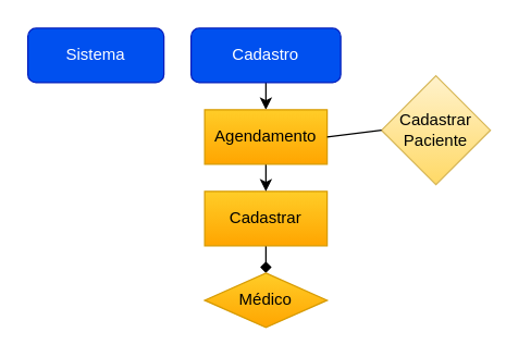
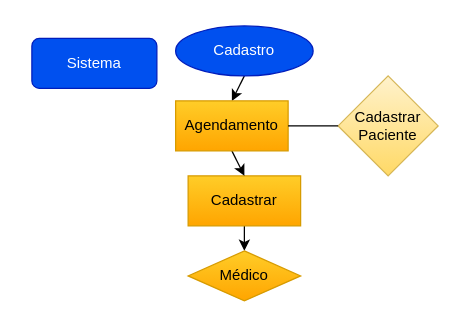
- <mxCell id="2" value="Sistema" style="rounded=1;whiteSpace=wrap;html=1;fontSize=12;glass=0;strokeWidth=1;shadow=0;fillColor=#0050ef;strokeColor=#001DBC;fontColor=#ffffff;" vertex="1" parent="1"><mxGeometry x="20" y="20" width="100" height="40" as="geometry" /></mxCell>
+ <mxCell id="2" value="Sistema" style="rounded=1;whiteSpace=wrap;html=1;fontSize=12;glass=0;strokeWidth=1;shadow=0;fillColor=#0050ef;strokeColor=#001DBC;fontColor=#ffffff;" vertex="1" parent="1"><mxGeometry x="25" y="30" width="100" height="40" as="geometry" /></mxCell>
- <mxCell id="4" value="Cadastro" style="rounded=1;whiteSpace=wrap;html=1;fontSize=12;glass=0;strokeWidth=1;shadow=0;fillColor=#0050ef;strokeColor=#001DBC;fontColor=#ffffff;" vertex="1" parent="1"><mxGeometry x="140" y="20" width="110" height="40" as="geometry" /></mxCell>
+ <mxCell id="4" value="Cadastro" style="ellipse;whiteSpace=wrap;html=1;fontSize=12;glass=0;strokeWidth=1;shadow=0;fillColor=#0050ef;strokeColor=#001DBC;fontColor=#ffffff;" vertex="1" parent="1"><mxGeometry x="140" y="20" width="110" height="40" as="geometry" /></mxCell>
- <mxCell id="10" value="&lt;font color=&quot;#000000&quot;&gt;Cadastrar&lt;br&gt;Paciente&lt;/font&gt;" style="rhombus;whiteSpace=wrap;html=1;gradientColor=#ffd966;fillColor=#fff2cc;strokeColor=#d6b656;" vertex="1" parent="1"><mxGeometry x="280" y="55" width="80" height="80" as="geometry" /></mxCell>
+ <mxCell id="10" value="&lt;font color=&quot;#000000&quot;&gt;Cadastrar&lt;br&gt;Paciente&lt;/font&gt;" style="rhombus;whiteSpace=wrap;html=1;gradientColor=#ffd966;fillColor=#fff2cc;strokeColor=#d6b656;" vertex="1" parent="1"><mxGeometry x="270" y="60" width="80" height="80" as="geometry" /></mxCell>
- <mxCell id="9" value="&lt;font color=&quot;#000000&quot;&gt;Agendamento&lt;/font&gt;" style="rounded=0;whiteSpace=wrap;html=1;fillColor=#ffcd28;strokeColor=#d79b00;gradientColor=#ffa500;" vertex="1" parent="1"><mxGeometry x="150" y="80" width="90" height="40" as="geometry" /></mxCell>
+ <mxCell id="9" value="&lt;font color=&quot;#000000&quot;&gt;Agendamento&lt;/font&gt;" style="rounded=0;whiteSpace=wrap;html=1;fillColor=#ffcd28;strokeColor=#d79b00;gradientColor=#ffa500;" vertex="1" parent="1"><mxGeometry x="140" y="80" width="90" height="40" as="geometry" /></mxCell>
- <mxCell id="5" style="edgeStyle=none;rounded=0;orthogonalLoop=1;jettySize=auto;html=1;exitX=0.5;exitY=1;exitDx=0;exitDy=0;entryX=0.5;entryY=0;entryDx=0;entryDy=0;endArrow=diamond;" edge="1" parent="1" source="6" target="7"><mxGeometry relative="1" as="geometry" /></mxCell>
+ <mxCell id="5" style="edgeStyle=none;rounded=0;orthogonalLoop=1;jettySize=auto;html=1;exitX=0.5;exitY=1;exitDx=0;exitDy=0;entryX=0.5;entryY=0;entryDx=0;entryDy=0;" edge="1" parent="1" source="6" target="7"><mxGeometry relative="1" as="geometry" /></mxCell>
